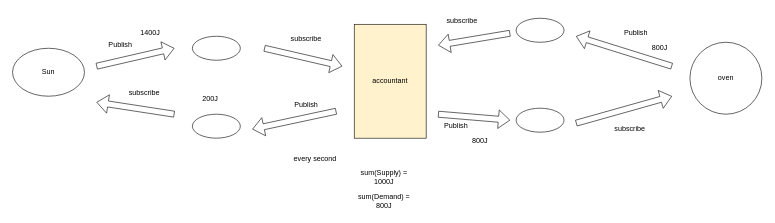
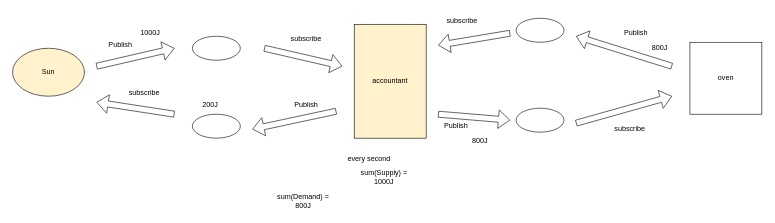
- <mxCell id="5" value="1400J" style="text;html=1;strokeColor=none;fillColor=none;align=center;verticalAlign=middle;whiteSpace=wrap;rounded=0;" parent="1" vertex="1"><mxGeometry x="220" y="40" width="60" height="30" as="geometry" /></mxCell>
+ <mxCell id="5" value="1000J" style="text;html=1;strokeColor=none;fillColor=none;align=center;verticalAlign=middle;whiteSpace=wrap;rounded=0;" parent="1" vertex="1"><mxGeometry x="220" y="40" width="60" height="30" as="geometry" /></mxCell>
- <mxCell id="2" value="Sun" style="ellipse;whiteSpace=wrap;html=1;" parent="1" vertex="1"><mxGeometry x="20" y="80" width="120" height="80" as="geometry" /></mxCell>
+ <mxCell id="2" value="Sun" style="ellipse;whiteSpace=wrap;html=1;fillColor=#fff2cc;" parent="1" vertex="1"><mxGeometry x="20" y="80" width="120" height="80" as="geometry" /></mxCell>
- <mxCell id="6" value="oven" style="ellipse;whiteSpace=wrap;html=1;" parent="1" vertex="1"><mxGeometry x="1150" y="70" width="120" height="120" as="geometry" /></mxCell>
+ <mxCell id="6" value="oven" style="rounded=0;whiteSpace=wrap;html=1;" parent="1" vertex="1"><mxGeometry x="1150" y="70" width="120" height="120" as="geometry" /></mxCell>
- <mxCell id="16" value="200J" style="text;html=1;strokeColor=none;fillColor=none;align=center;verticalAlign=middle;whiteSpace=wrap;rounded=0;" vertex="1" parent="1"><mxGeometry x="320" y="150" width="60" height="30" as="geometry" /></mxCell>
+ <mxCell id="16" value="200J" style="text;html=1;strokeColor=none;fillColor=none;align=center;verticalAlign=middle;whiteSpace=wrap;rounded=0;" vertex="1" parent="1"><mxGeometry x="320" y="160" width="60" height="30" as="geometry" /></mxCell>
- <mxCell id="31" value="every second" style="text;html=1;strokeColor=none;fillColor=none;align=center;verticalAlign=middle;whiteSpace=wrap;rounded=0;" vertex="1" parent="1"><mxGeometry x="470" y="250" width="110" height="30" as="geometry" /></mxCell>
+ <mxCell id="31" value="every second" style="text;html=1;strokeColor=none;fillColor=none;align=center;verticalAlign=middle;whiteSpace=wrap;rounded=0;" vertex="1" parent="1"><mxGeometry x="560" y="250" width="110" height="30" as="geometry" /></mxCell>
- <mxCell id="30" value="sum(Demand) = 800J" style="text;html=1;strokeColor=none;fillColor=none;align=center;verticalAlign=middle;whiteSpace=wrap;rounded=0;" vertex="1" parent="1"><mxGeometry x="590" y="320" width="100" height="30" as="geometry" /></mxCell>
+ <mxCell id="30" value="sum(Demand) = 800J" style="text;html=1;strokeColor=none;fillColor=none;align=center;verticalAlign=middle;whiteSpace=wrap;rounded=0;" vertex="1" parent="1"><mxGeometry x="455" y="320" width="100" height="30" as="geometry" /></mxCell>
